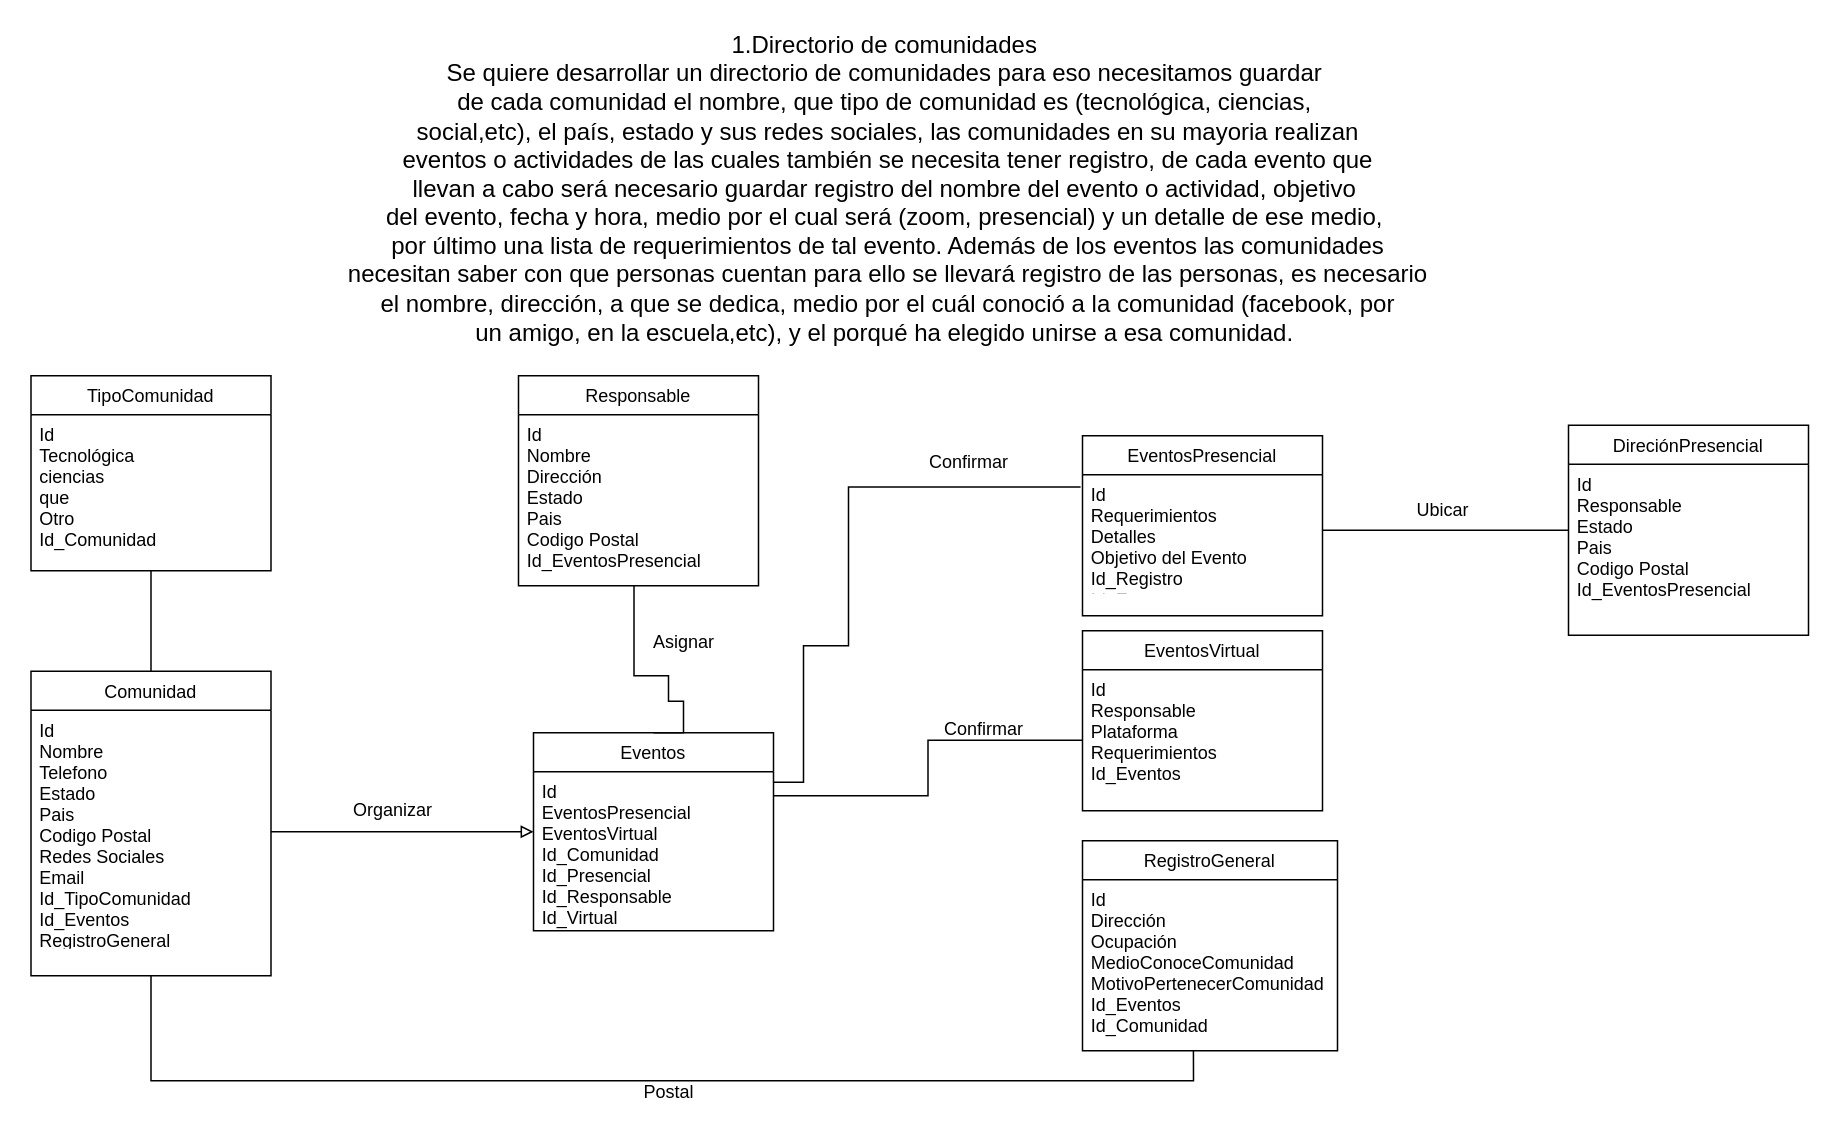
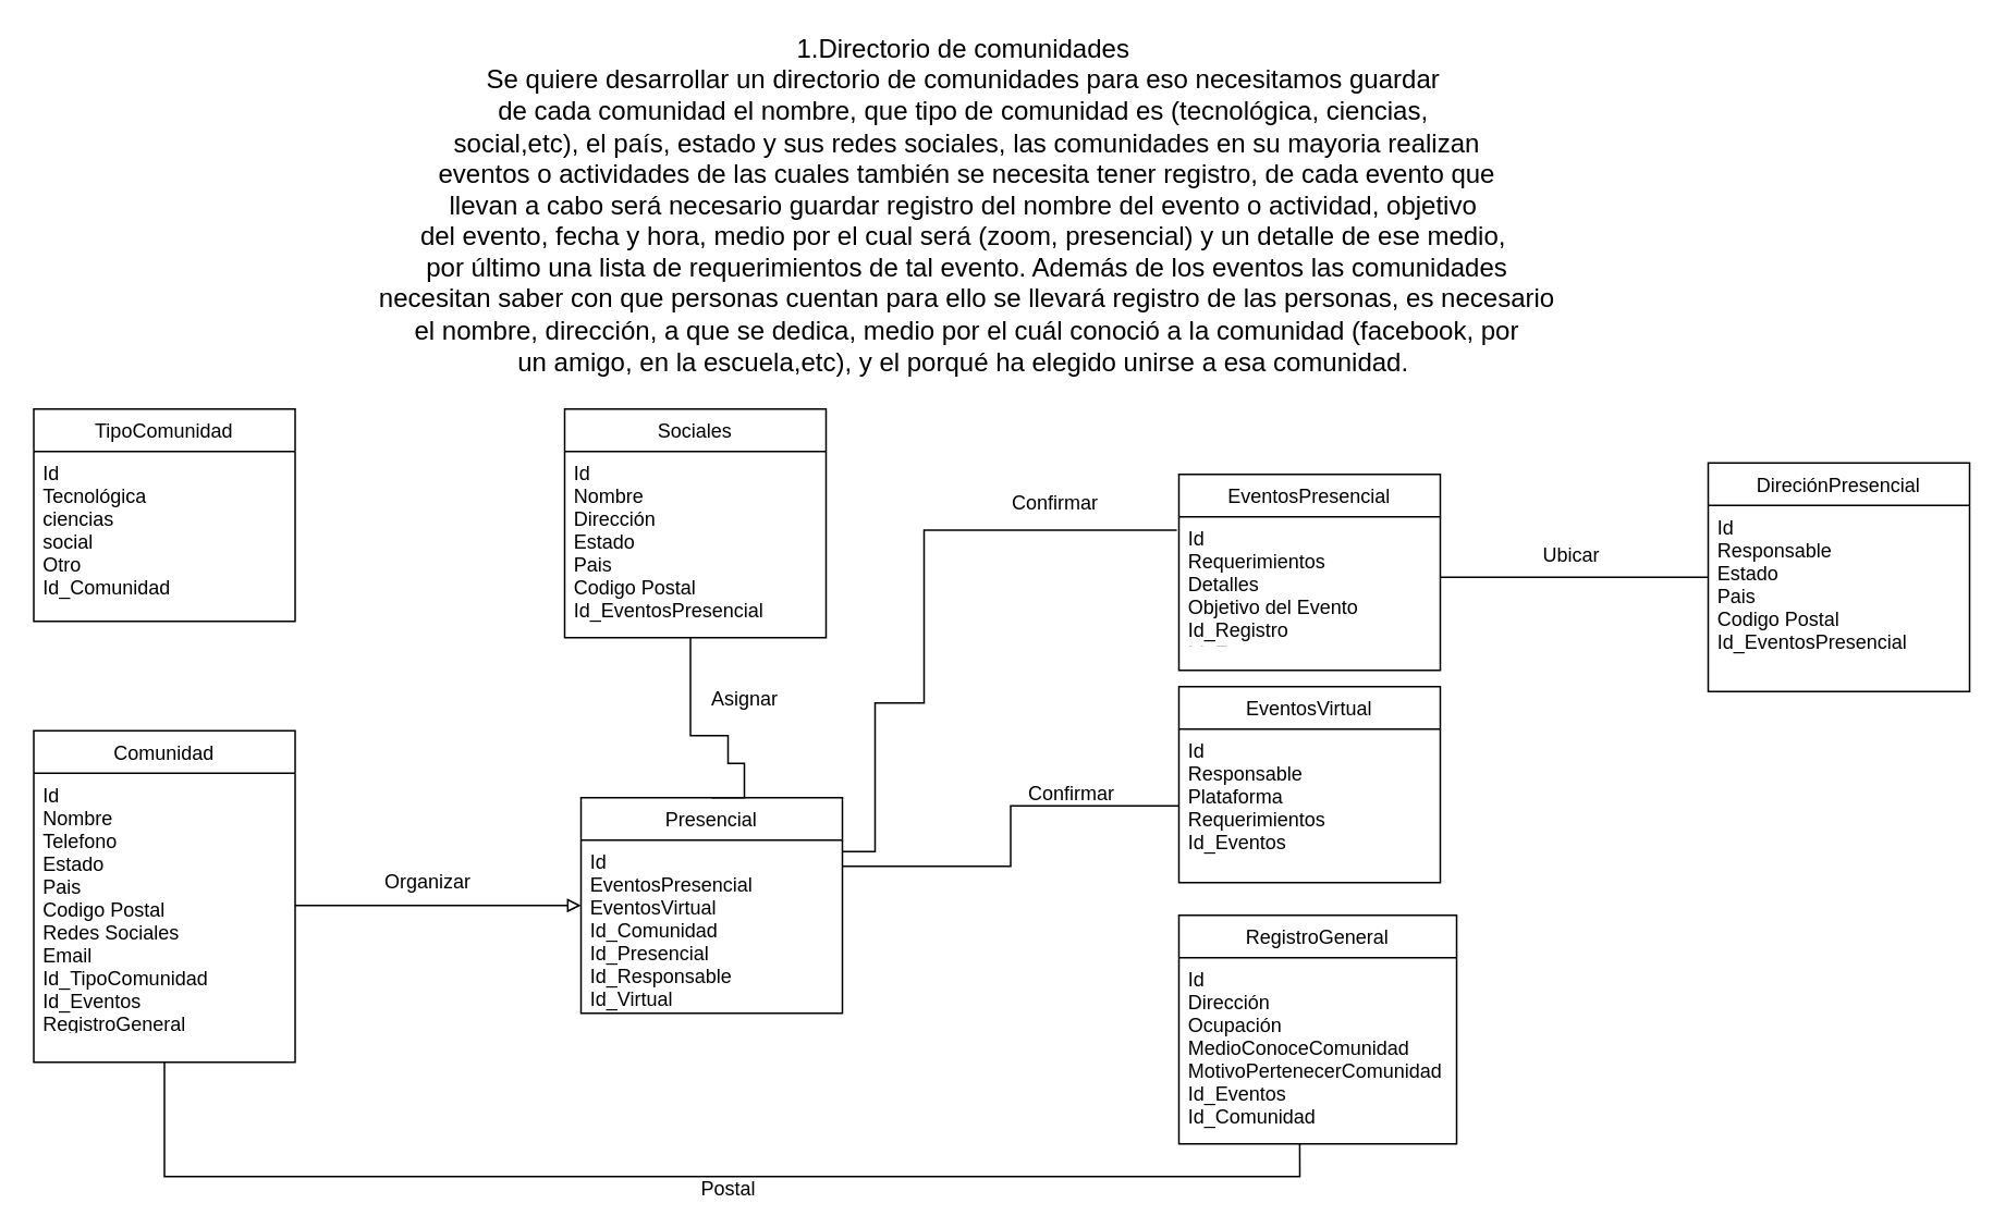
- <mxCell id="23" value="Responsable" style="swimlane;fontStyle=0;align=center;verticalAlign=top;childLayout=stackLayout;horizontal=1;startSize=26;horizontalStack=0;resizeParent=1;resizeLast=0;collapsible=1;marginBottom=0;rounded=0;shadow=0;strokeWidth=1;" vertex="1" parent="1"><mxGeometry x="345" y="250" width="160" height="140" as="geometry"><mxRectangle x="550" y="140" width="160" height="26" as="alternateBounds" /></mxGeometry></mxCell>
+ <mxCell id="23" value="Sociales" style="swimlane;fontStyle=0;align=center;verticalAlign=top;childLayout=stackLayout;horizontal=1;startSize=26;horizontalStack=0;resizeParent=1;resizeLast=0;collapsible=1;marginBottom=0;rounded=0;shadow=0;strokeWidth=1;" vertex="1" parent="1"><mxGeometry x="345" y="250" width="160" height="140" as="geometry"><mxRectangle x="550" y="140" width="160" height="26" as="alternateBounds" /></mxGeometry></mxCell>
- <mxCell id="5" value="Id&#10;Tecnológica&#10;ciencias &#10;que&#10;Otro&#10;Id_Comunidad" style="text;align=left;verticalAlign=top;spacingLeft=4;spacingRight=4;overflow=hidden;rotatable=0;points=[[0,0.5],[1,0.5]];portConstraint=eastwest;" parent="4" vertex="1"><mxGeometry y="26" width="160" height="104" as="geometry" /></mxCell>
+ <mxCell id="5" value="Id&#10;Tecnológica&#10;ciencias &#10;social&#10;Otro&#10;Id_Comunidad" style="text;align=left;verticalAlign=top;spacingLeft=4;spacingRight=4;overflow=hidden;rotatable=0;points=[[0,0.5],[1,0.5]];portConstraint=eastwest;" parent="4" vertex="1"><mxGeometry y="26" width="160" height="104" as="geometry" /></mxCell>
- <mxCell id="6" value="" style="endArrow=none;endFill=0;shadow=0;strokeWidth=1;rounded=0;edgeStyle=elbowEdgeStyle;elbow=vertical;" parent="1" source="4" target="2" edge="1"><mxGeometry width="160" relative="1" as="geometry"><mxPoint x="355" y="703" as="sourcePoint" /><mxPoint x="455" y="601" as="targetPoint" /></mxGeometry></mxCell>
- <mxCell id="8" value="Eventos" style="swimlane;fontStyle=0;align=center;verticalAlign=top;childLayout=stackLayout;horizontal=1;startSize=26;horizontalStack=0;resizeParent=1;resizeLast=0;collapsible=1;marginBottom=0;rounded=0;shadow=0;strokeWidth=1;" parent="1" vertex="1"><mxGeometry x="355" y="488" width="160" height="132" as="geometry"><mxRectangle x="550" y="140" width="160" height="26" as="alternateBounds" /></mxGeometry></mxCell>
+ <mxCell id="8" value="Presencial" style="swimlane;fontStyle=0;align=center;verticalAlign=top;childLayout=stackLayout;horizontal=1;startSize=26;horizontalStack=0;resizeParent=1;resizeLast=0;collapsible=1;marginBottom=0;rounded=0;shadow=0;strokeWidth=1;" parent="1" vertex="1"><mxGeometry x="355" y="488" width="160" height="132" as="geometry"><mxRectangle x="550" y="140" width="160" height="26" as="alternateBounds" /></mxGeometry></mxCell>
